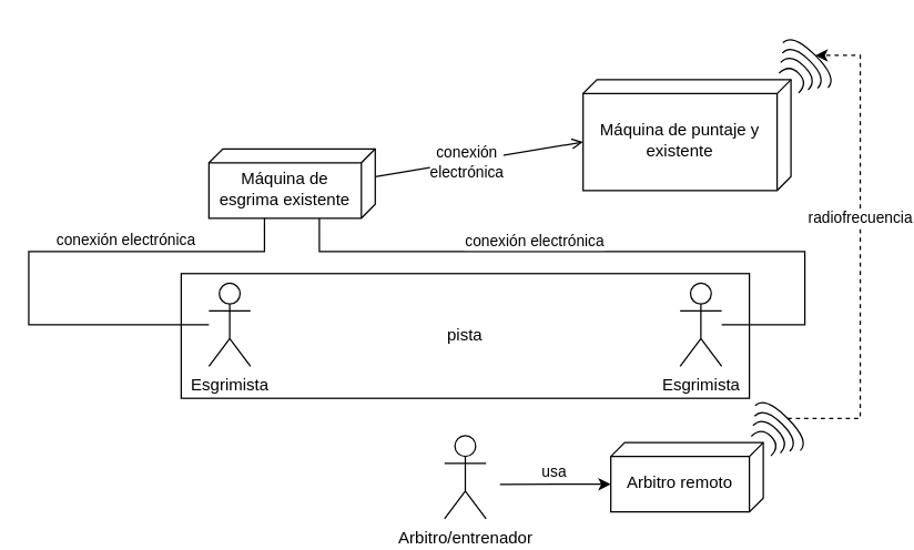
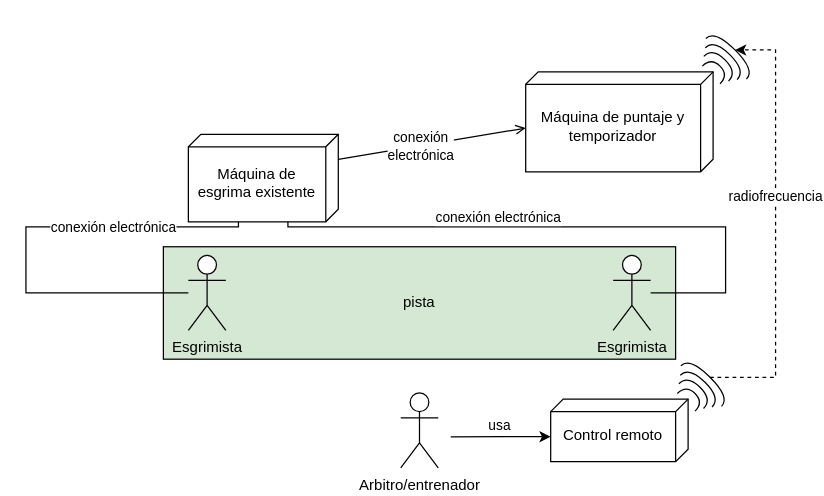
- <mxCell id="6" value="Máquina de puntaje y existente" style="verticalAlign=middle;align=center;spacingTop=8;spacingLeft=2;spacingRight=12;shape=cube;size=10;direction=south;fontStyle=0;html=1;whiteSpace=wrap;" parent="1" vertex="1"><mxGeometry x="420" y="57" width="150" height="80" as="geometry" /></mxCell>
+ <mxCell id="6" value="Máquina de puntaje y temporizador" style="verticalAlign=middle;align=center;spacingTop=8;spacingLeft=2;spacingRight=12;shape=cube;size=10;direction=south;fontStyle=0;html=1;whiteSpace=wrap;" parent="1" vertex="1"><mxGeometry x="420" y="57" width="150" height="80" as="geometry" /></mxCell>
- <mxCell id="16" value="Máquina de esgrima existente" style="verticalAlign=middle;align=center;spacingTop=8;spacingLeft=2;spacingRight=12;shape=cube;size=10;direction=south;fontStyle=0;html=1;whiteSpace=wrap;" parent="1" vertex="1"><mxGeometry x="150" y="107" width="120" height="50" as="geometry" /></mxCell>
+ <mxCell id="16" value="Máquina de esgrima existente" style="verticalAlign=middle;align=center;spacingTop=8;spacingLeft=2;spacingRight=12;shape=cube;size=10;direction=south;fontStyle=0;html=1;whiteSpace=wrap;" parent="1" vertex="1"><mxGeometry x="150" y="107" width="120" height="70" as="geometry" /></mxCell>
- <mxCell id="2" value="pista" style="rounded=0;whiteSpace=wrap;html=1;" parent="1" vertex="1"><mxGeometry x="130" y="197" width="410" height="90" as="geometry" /></mxCell>
+ <mxCell id="2" value="pista" style="rounded=0;whiteSpace=wrap;html=1;fillColor=#d5e8d4;" parent="1" vertex="1"><mxGeometry x="130" y="197" width="410" height="90" as="geometry" /></mxCell>
- <mxCell id="9" value="Arbitro remoto" style="verticalAlign=middle;align=center;spacingTop=8;spacingLeft=2;spacingRight=12;shape=cube;size=10;direction=south;fontStyle=0;html=1;whiteSpace=wrap;" parent="1" vertex="1"><mxGeometry x="440" y="319" width="110" height="50" as="geometry" /></mxCell>
+ <mxCell id="9" value="Control remoto" style="verticalAlign=middle;align=center;spacingTop=8;spacingLeft=2;spacingRight=12;shape=cube;size=10;direction=south;fontStyle=0;html=1;whiteSpace=wrap;" parent="1" vertex="1"><mxGeometry x="440" y="319" width="110" height="50" as="geometry" /></mxCell>
